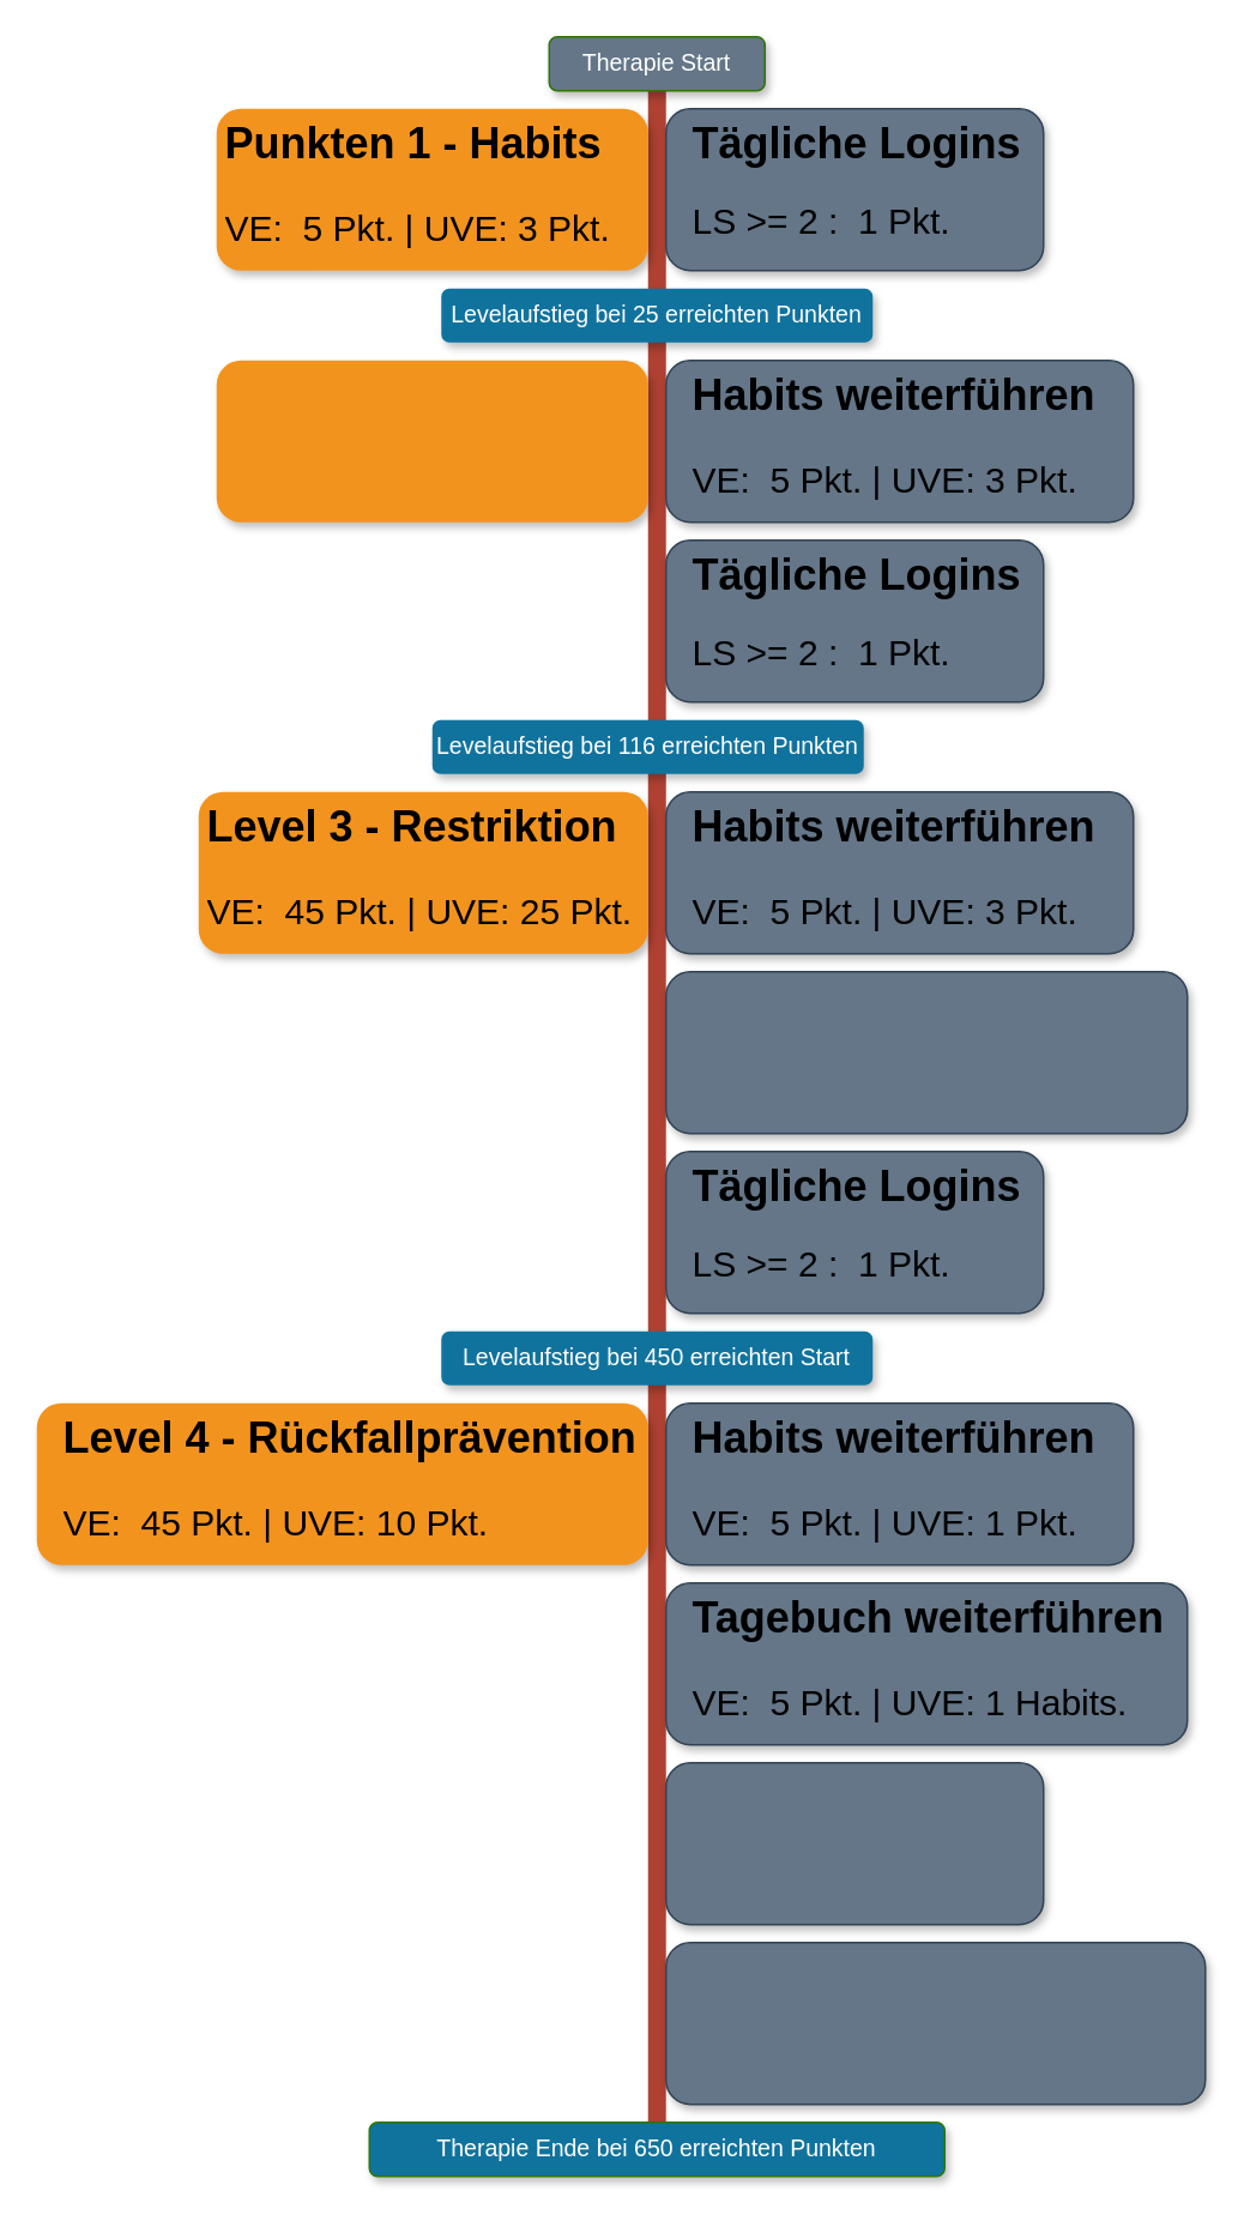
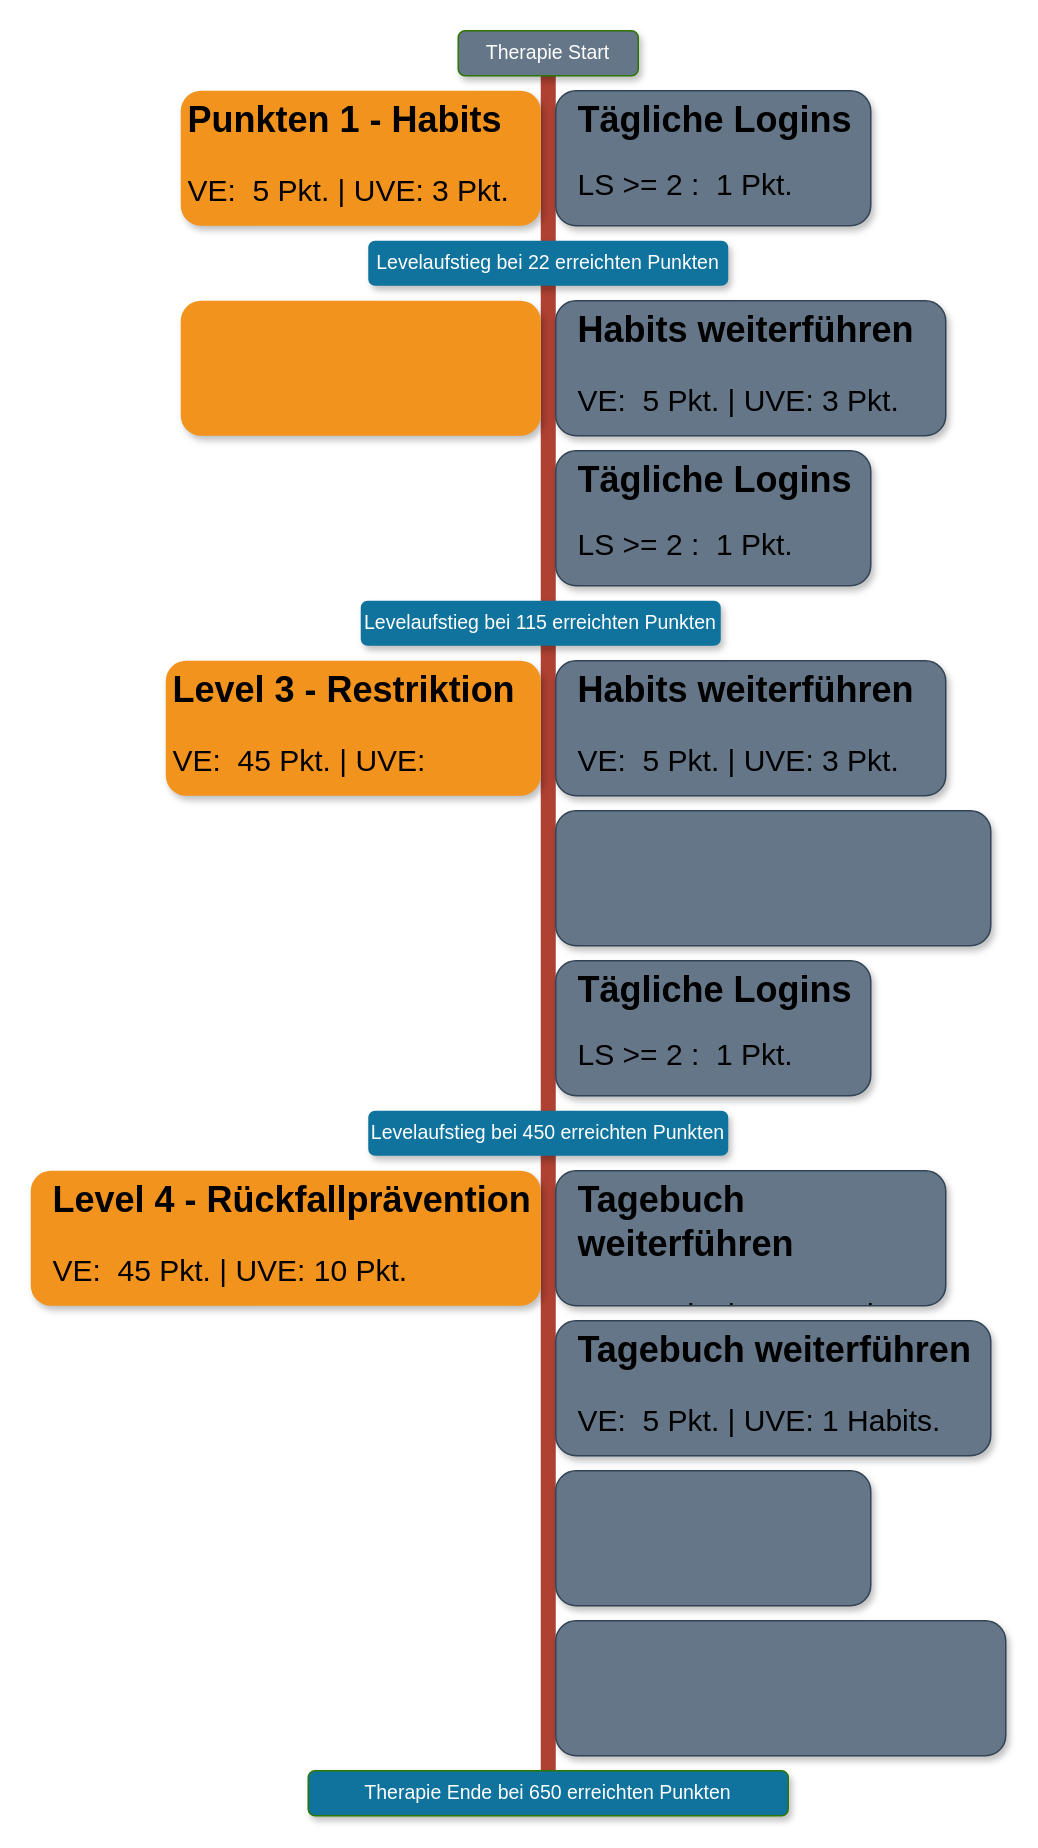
- <mxCell id="4" value="Levelaufstieg bei 25 erreichten Punkten" style="rounded=1;whiteSpace=wrap;html=1;strokeColor=none;strokeWidth=1;fillColor=#10739E;fontSize=13;fontColor=#FFFFFF;align=center;gradientColor=none;gradientDirection=east;verticalAlign=top;shadow=1;" parent="1" vertex="1"><mxGeometry x="245" y="160" width="240" height="30" as="geometry" /></mxCell>
+ <mxCell id="4" value="Levelaufstieg bei 22 erreichten Punkten" style="rounded=1;whiteSpace=wrap;html=1;strokeColor=none;strokeWidth=1;fillColor=#10739E;fontSize=13;fontColor=#FFFFFF;align=center;gradientColor=none;gradientDirection=east;verticalAlign=top;shadow=1;" parent="1" vertex="1"><mxGeometry x="245" y="160" width="240" height="30" as="geometry" /></mxCell>
- <mxCell id="9" value="Levelaufstieg bei 116 erreichten Punkten" style="rounded=1;whiteSpace=wrap;html=1;strokeColor=none;strokeWidth=1;fillColor=#10739E;fontSize=13;fontColor=#FFFFFF;align=center;gradientColor=none;gradientDirection=east;verticalAlign=top;shadow=1;" vertex="1" parent="1"><mxGeometry x="240" y="400" width="240" height="30" as="geometry" /></mxCell>
+ <mxCell id="9" value="Levelaufstieg bei 115 erreichten Punkten" style="rounded=1;whiteSpace=wrap;html=1;strokeColor=none;strokeWidth=1;fillColor=#10739E;fontSize=13;fontColor=#FFFFFF;align=center;gradientColor=none;gradientDirection=east;verticalAlign=top;shadow=1;" vertex="1" parent="1"><mxGeometry x="240" y="400" width="240" height="30" as="geometry" /></mxCell>
- <mxCell id="13" value="&lt;h1&gt;Level 3 - Restriktion&lt;/h1&gt;&lt;p style=&quot;font-size: 20px;&quot;&gt;&lt;font style=&quot;font-size: 20px;&quot;&gt;VE:&amp;nbsp; 45 Pkt. |&amp;nbsp;&lt;/font&gt;UVE: 25&lt;font style=&quot;font-size: 20px; background-color: initial;&quot;&gt;&amp;nbsp;Pkt&lt;/font&gt;&lt;span style=&quot;background-color: initial;&quot;&gt;.&lt;/span&gt;&lt;br&gt;&lt;/p&gt;" style="text;html=1;strokeColor=none;fillColor=none;spacing=5;spacingTop=-20;whiteSpace=wrap;overflow=hidden;rounded=0;" vertex="1" parent="1"><mxGeometry x="110" y="440" width="250" height="80" as="geometry" /></mxCell>
+ <mxCell id="13" value="&lt;h1&gt;Level 3 - Restriktion&lt;/h1&gt;&lt;p style=&quot;font-size: 20px;&quot;&gt;&lt;font style=&quot;font-size: 20px;&quot;&gt;VE:&amp;nbsp; 45 Pkt. |&amp;nbsp;&lt;/font&gt;UVE: 25&lt;font style=&quot;font-size: 20px; background-color: initial;&quot;&gt;&amp;nbsp;Start&lt;/font&gt;&lt;span style=&quot;background-color: initial;&quot;&gt;.&lt;/span&gt;&lt;br&gt;&lt;/p&gt;" style="text;html=1;strokeColor=none;fillColor=none;spacing=5;spacingTop=-20;whiteSpace=wrap;overflow=hidden;rounded=0;" vertex="1" parent="1"><mxGeometry x="110" y="440" width="250" height="80" as="geometry" /></mxCell>
- <mxCell id="17" value="Levelaufstieg bei 450 erreichten Start" style="rounded=1;whiteSpace=wrap;html=1;strokeColor=none;strokeWidth=1;fillColor=#10739E;fontSize=13;fontColor=#FFFFFF;align=center;gradientColor=none;gradientDirection=east;verticalAlign=top;shadow=1;" vertex="1" parent="1"><mxGeometry x="245" y="740" width="240" height="30" as="geometry" /></mxCell>
+ <mxCell id="17" value="Levelaufstieg bei 450 erreichten Punkten" style="rounded=1;whiteSpace=wrap;html=1;strokeColor=none;strokeWidth=1;fillColor=#10739E;fontSize=13;fontColor=#FFFFFF;align=center;gradientColor=none;gradientDirection=east;verticalAlign=top;shadow=1;" vertex="1" parent="1"><mxGeometry x="245" y="740" width="240" height="30" as="geometry" /></mxCell>
- <mxCell id="29" value="&lt;h1&gt;Habits weiterführen&lt;/h1&gt;&lt;p style=&quot;font-size: 20px;&quot;&gt;&lt;font style=&quot;font-size: 20px;&quot;&gt;VE:&amp;nbsp;&amp;nbsp;5 Pkt. |&amp;nbsp;&lt;/font&gt;UVE: 1&lt;font style=&quot;font-size: 20px; background-color: initial;&quot;&gt;&amp;nbsp;Pkt&lt;/font&gt;&lt;span style=&quot;background-color: initial;&quot;&gt;.&lt;/span&gt;&lt;br&gt;&lt;/p&gt;" style="text;html=1;strokeColor=none;fillColor=none;spacing=5;spacingTop=-20;whiteSpace=wrap;overflow=hidden;rounded=0;" vertex="1" parent="1"><mxGeometry x="380" y="780" width="240" height="90" as="geometry" /></mxCell>
+ <mxCell id="29" value="&lt;h1&gt;Tagebuch weiterführen&lt;/h1&gt;&lt;p style=&quot;font-size: 20px;&quot;&gt;&lt;font style=&quot;font-size: 20px;&quot;&gt;VE:&amp;nbsp;&amp;nbsp;5 Pkt. |&amp;nbsp;&lt;/font&gt;UVE: 1&lt;font style=&quot;font-size: 20px; background-color: initial;&quot;&gt;&amp;nbsp;Pkt&lt;/font&gt;&lt;span style=&quot;background-color: initial;&quot;&gt;.&lt;/span&gt;&lt;br&gt;&lt;/p&gt;" style="text;html=1;strokeColor=none;fillColor=none;spacing=5;spacingTop=-20;whiteSpace=wrap;overflow=hidden;rounded=0;" vertex="1" parent="1"><mxGeometry x="380" y="780" width="240" height="90" as="geometry" /></mxCell>
